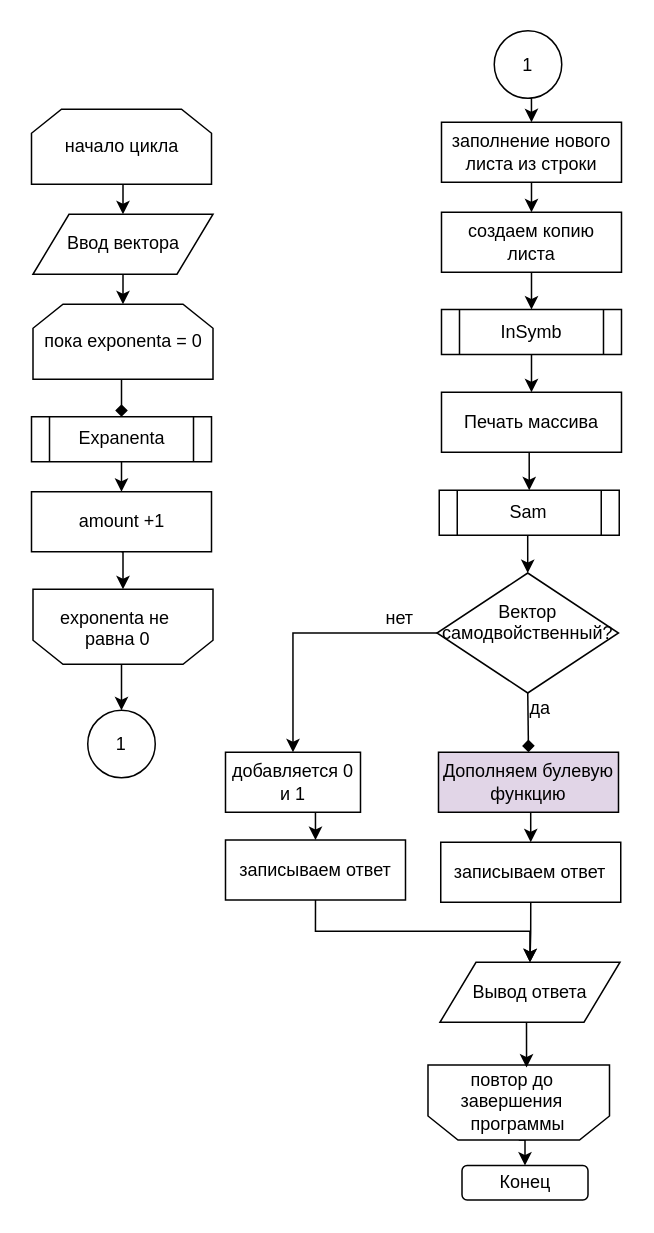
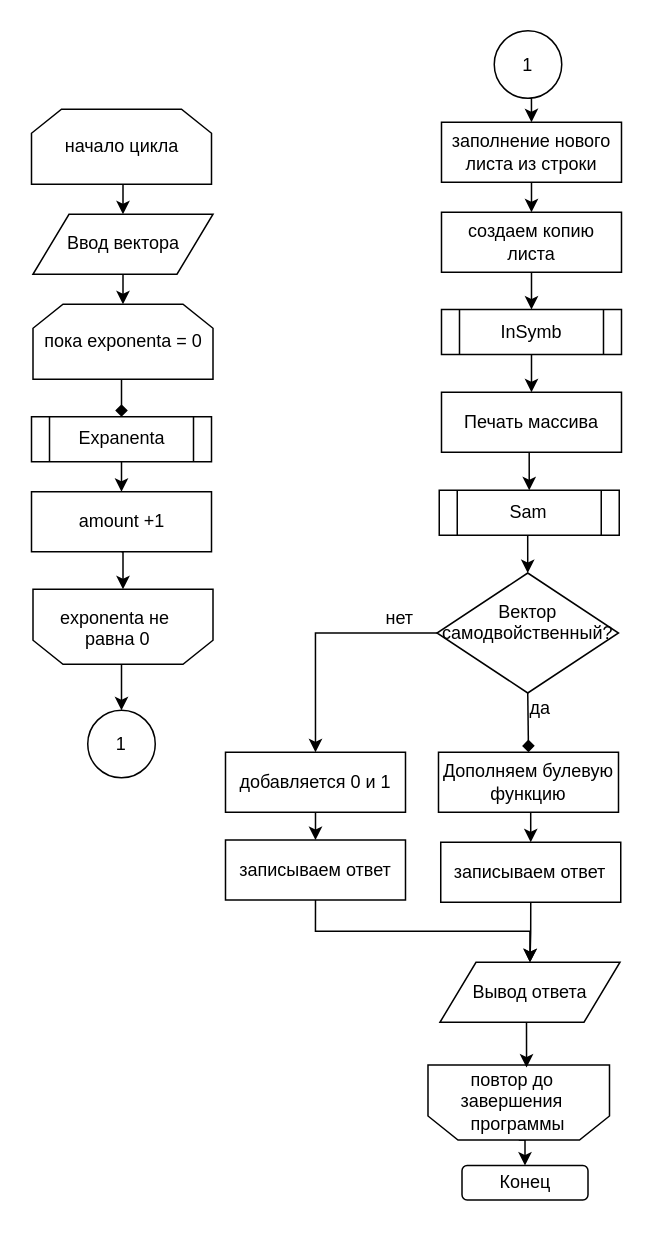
- <mxCell id="37" value="добавляется 0 и 1" style="rounded=0;whiteSpace=wrap;html=1;" vertex="1" parent="1"><mxGeometry x="149.833" y="501" width="90" height="40" as="geometry" /></mxCell>
+ <mxCell id="37" value="добавляется 0 и 1" style="rounded=0;whiteSpace=wrap;html=1;" vertex="1" parent="1"><mxGeometry x="149.833" y="501" width="120" height="40" as="geometry" /></mxCell>
- <mxCell id="32" value="Дополняем булевую функцию" style="rounded=0;whiteSpace=wrap;html=1;fillColor=#e1d5e7;" vertex="1" parent="1"><mxGeometry x="291.833" y="501" width="120" height="40" as="geometry" /></mxCell>
+ <mxCell id="32" value="Дополняем булевую функцию" style="rounded=0;whiteSpace=wrap;html=1;" vertex="1" parent="1"><mxGeometry x="291.833" y="501" width="120" height="40" as="geometry" /></mxCell>
